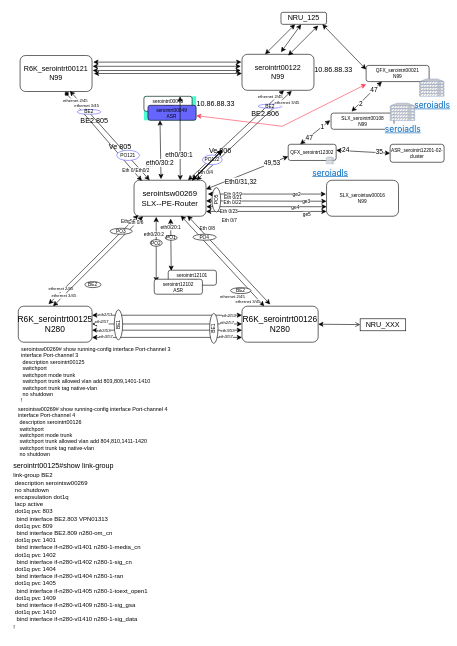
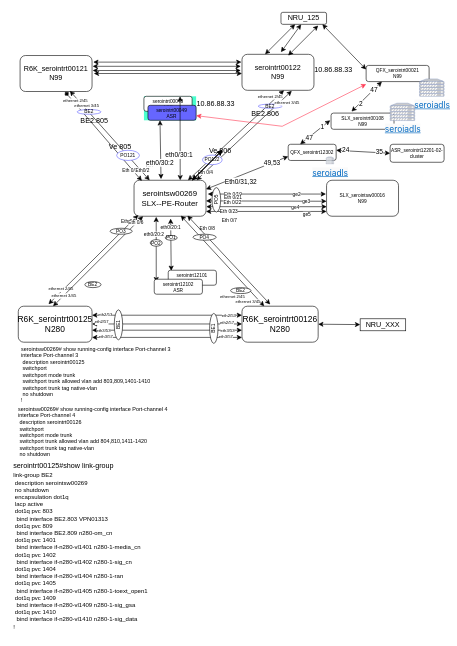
- <mxCell id="125" value="" style="endArrow=open;startArrow=classic;html=1;rounded=0;exitX=1;exitY=0.5;exitDx=0;exitDy=0;" edge="1" parent="1" source="12" target="120"><mxGeometry width="50" height="50" relative="1" as="geometry"><mxPoint x="570" y="510" as="sourcePoint" /><mxPoint x="620" y="460" as="targetPoint" /></mxGeometry></mxCell>
+ <mxCell id="125" value="" style="endArrow=classic;startArrow=classic;html=1;rounded=0;exitX=1;exitY=0.5;exitDx=0;exitDy=0;" edge="1" parent="1" source="12" target="120"><mxGeometry width="50" height="50" relative="1" as="geometry"><mxPoint x="570" y="510" as="sourcePoint" /><mxPoint x="620" y="460" as="targetPoint" /></mxGeometry></mxCell>
